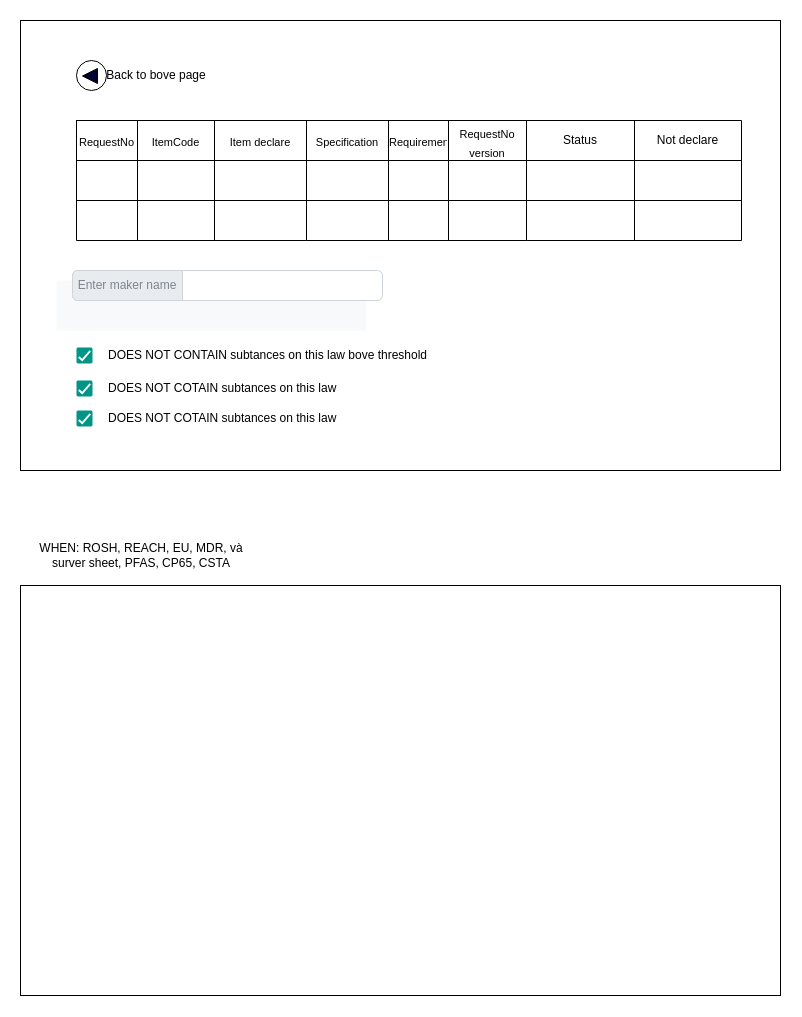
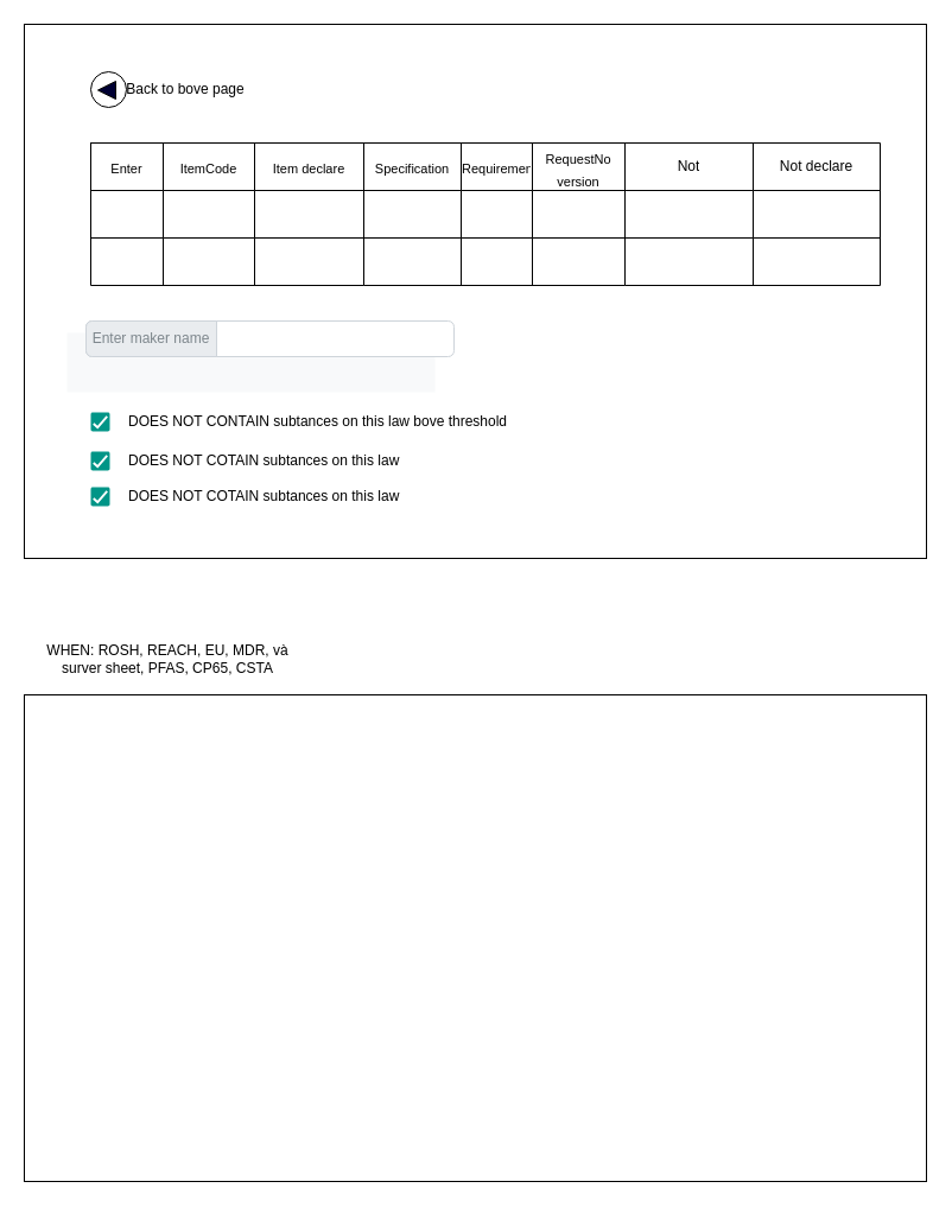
- <mxCell id="5" value="&lt;font style=&quot;font-size: 11px;&quot;&gt;RequestNo&lt;/font&gt;" style="shape=partialRectangle;html=1;whiteSpace=wrap;connectable=0;strokeColor=inherit;overflow=hidden;fillColor=none;top=0;left=0;bottom=0;right=0;pointerEvents=1;fontSize=16;" vertex="1" parent="4"><mxGeometry width="61" height="40" as="geometry"><mxRectangle width="61" height="40" as="alternateBounds" /></mxGeometry></mxCell>
+ <mxCell id="5" value="&lt;font style=&quot;font-size: 11px;&quot;&gt;Enter&lt;/font&gt;" style="shape=partialRectangle;html=1;whiteSpace=wrap;connectable=0;strokeColor=inherit;overflow=hidden;fillColor=none;top=0;left=0;bottom=0;right=0;pointerEvents=1;fontSize=16;" vertex="1" parent="4"><mxGeometry width="61" height="40" as="geometry"><mxRectangle width="61" height="40" as="alternateBounds" /></mxGeometry></mxCell>
- <mxCell id="31" value="Status" style="shape=partialRectangle;html=1;whiteSpace=wrap;connectable=0;strokeColor=inherit;overflow=hidden;fillColor=none;top=0;left=0;bottom=0;right=0;pointerEvents=1;" vertex="1" parent="30"><mxGeometry width="108" height="40" as="geometry"><mxRectangle width="108" height="40" as="alternateBounds" /></mxGeometry></mxCell>
+ <mxCell id="31" value="Not" style="shape=partialRectangle;html=1;whiteSpace=wrap;connectable=0;strokeColor=inherit;overflow=hidden;fillColor=none;top=0;left=0;bottom=0;right=0;pointerEvents=1;" vertex="1" parent="30"><mxGeometry width="108" height="40" as="geometry"><mxRectangle width="108" height="40" as="alternateBounds" /></mxGeometry></mxCell>
